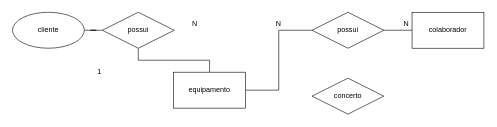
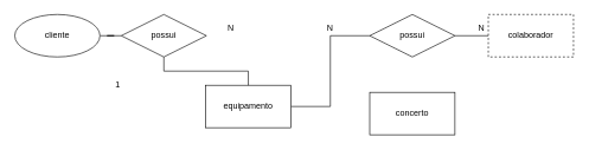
- <mxCell id="4" value="colaborador" style="rounded=0;whiteSpace=wrap;html=1;" vertex="1" parent="1"><mxGeometry x="687" y="20" width="120" height="60" as="geometry" /></mxCell>
+ <mxCell id="4" value="colaborador" style="rounded=0;whiteSpace=wrap;html=1;dashed=1;" vertex="1" parent="1"><mxGeometry x="687" y="20" width="120" height="60" as="geometry" /></mxCell>
- <mxCell id="7" value="concerto" style="rhombus;whiteSpace=wrap;html=1;" vertex="1" parent="1"><mxGeometry x="520" y="130" width="120" height="60" as="geometry" /></mxCell>
+ <mxCell id="7" value="concerto" style="whiteSpace=wrap;html=1;" vertex="1" parent="1"><mxGeometry x="520" y="130" width="120" height="60" as="geometry" /></mxCell>
